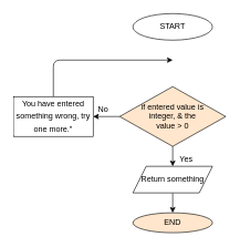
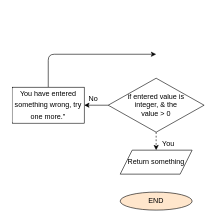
- <mxCell id="2" value="START" style="ellipse;whiteSpace=wrap;html=1;" vertex="1" parent="1"><mxGeometry x="200" y="20" width="120" height="40" as="geometry" /></mxCell>
- <mxCell id="5" value="if entered value is &lt;br&gt;integer, &amp;amp; the &lt;br&gt;value &amp;gt; 0" style="rhombus;whiteSpace=wrap;html=1;fillColor=#ffe6cc;" vertex="1" parent="1"><mxGeometry x="180" y="130" width="160" height="90" as="geometry" /></mxCell>
+ <mxCell id="5" value="if entered value is &lt;br&gt;integer, &amp;amp; the &lt;br&gt;value &amp;gt; 0" style="rhombus;whiteSpace=wrap;html=1;" vertex="1" parent="1"><mxGeometry x="180" y="130" width="160" height="90" as="geometry" /></mxCell>
- <mxCell id="4" value="" style="edgeStyle=none;html=1;" edge="1" parent="1" source="5" target="10"><mxGeometry relative="1" as="geometry" /></mxCell>
+ <mxCell id="4" value="" style="edgeStyle=none;html=1;dashed=1;" edge="1" parent="1" source="5" target="10"><mxGeometry relative="1" as="geometry" /></mxCell>
- <mxCell id="11" value="Yes" style="text;html=1;align=center;verticalAlign=middle;resizable=0;points=[];autosize=1;strokeColor=none;" vertex="1" parent="1"><mxGeometry x="260" y="230" width="40" height="20" as="geometry" /></mxCell>
+ <mxCell id="11" value="You" style="text;html=1;align=center;verticalAlign=middle;resizable=0;points=[];autosize=1;strokeColor=none;" vertex="1" parent="1"><mxGeometry x="260" y="230" width="40" height="20" as="geometry" /></mxCell>
- <mxCell id="9" value="" style="edgeStyle=none;html=1;" edge="1" parent="1" source="10" target="12"><mxGeometry relative="1" as="geometry" /></mxCell>
